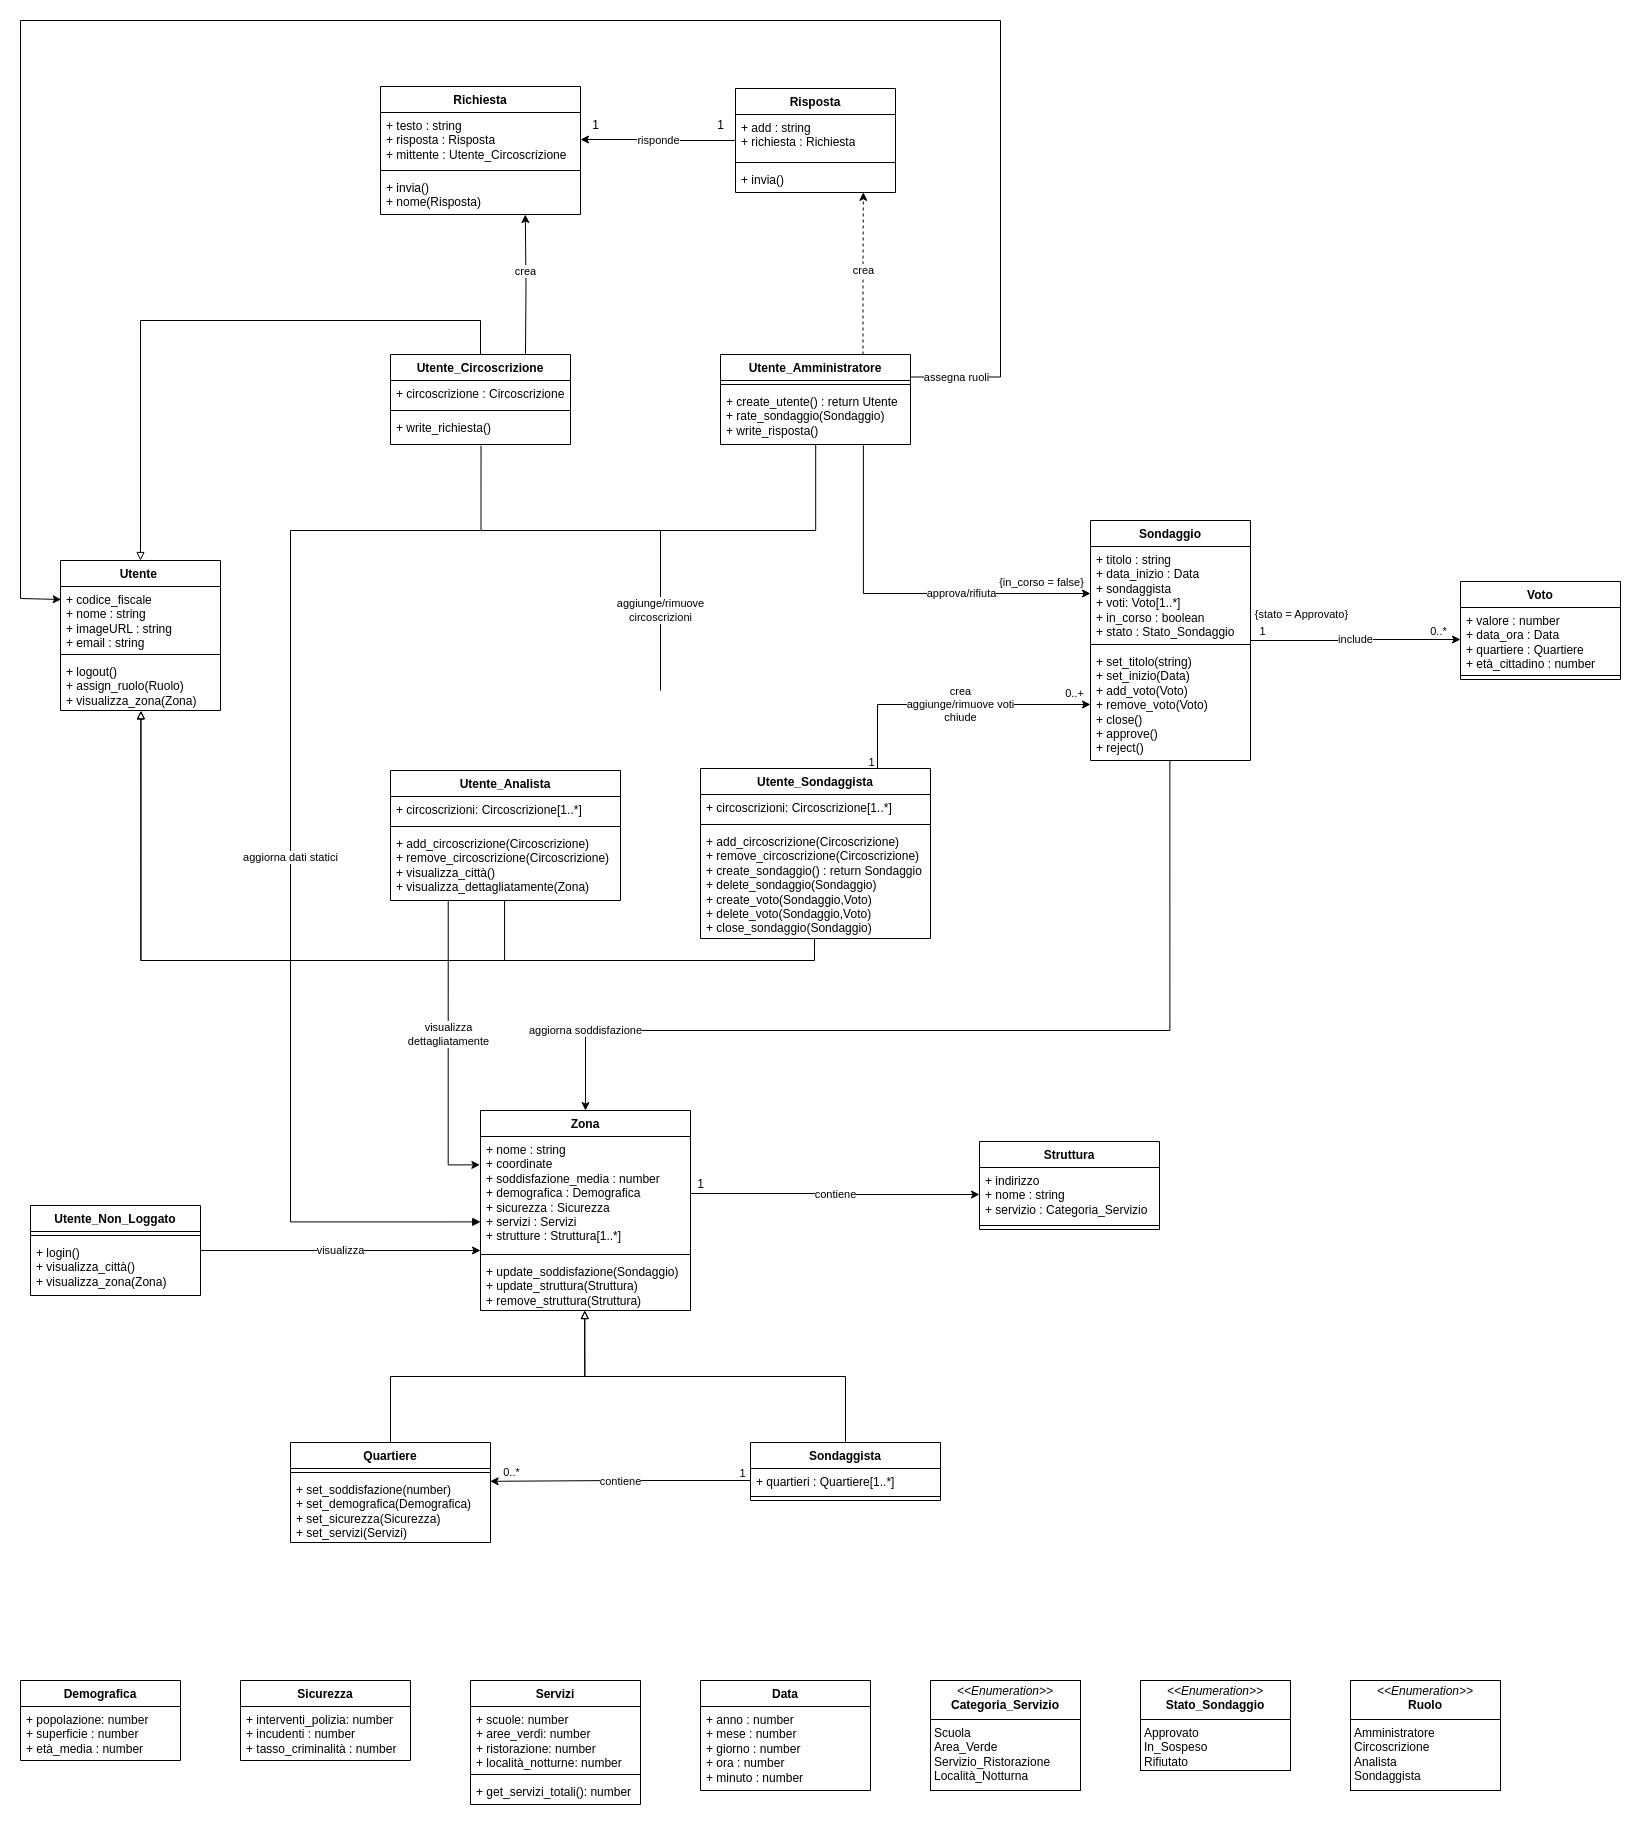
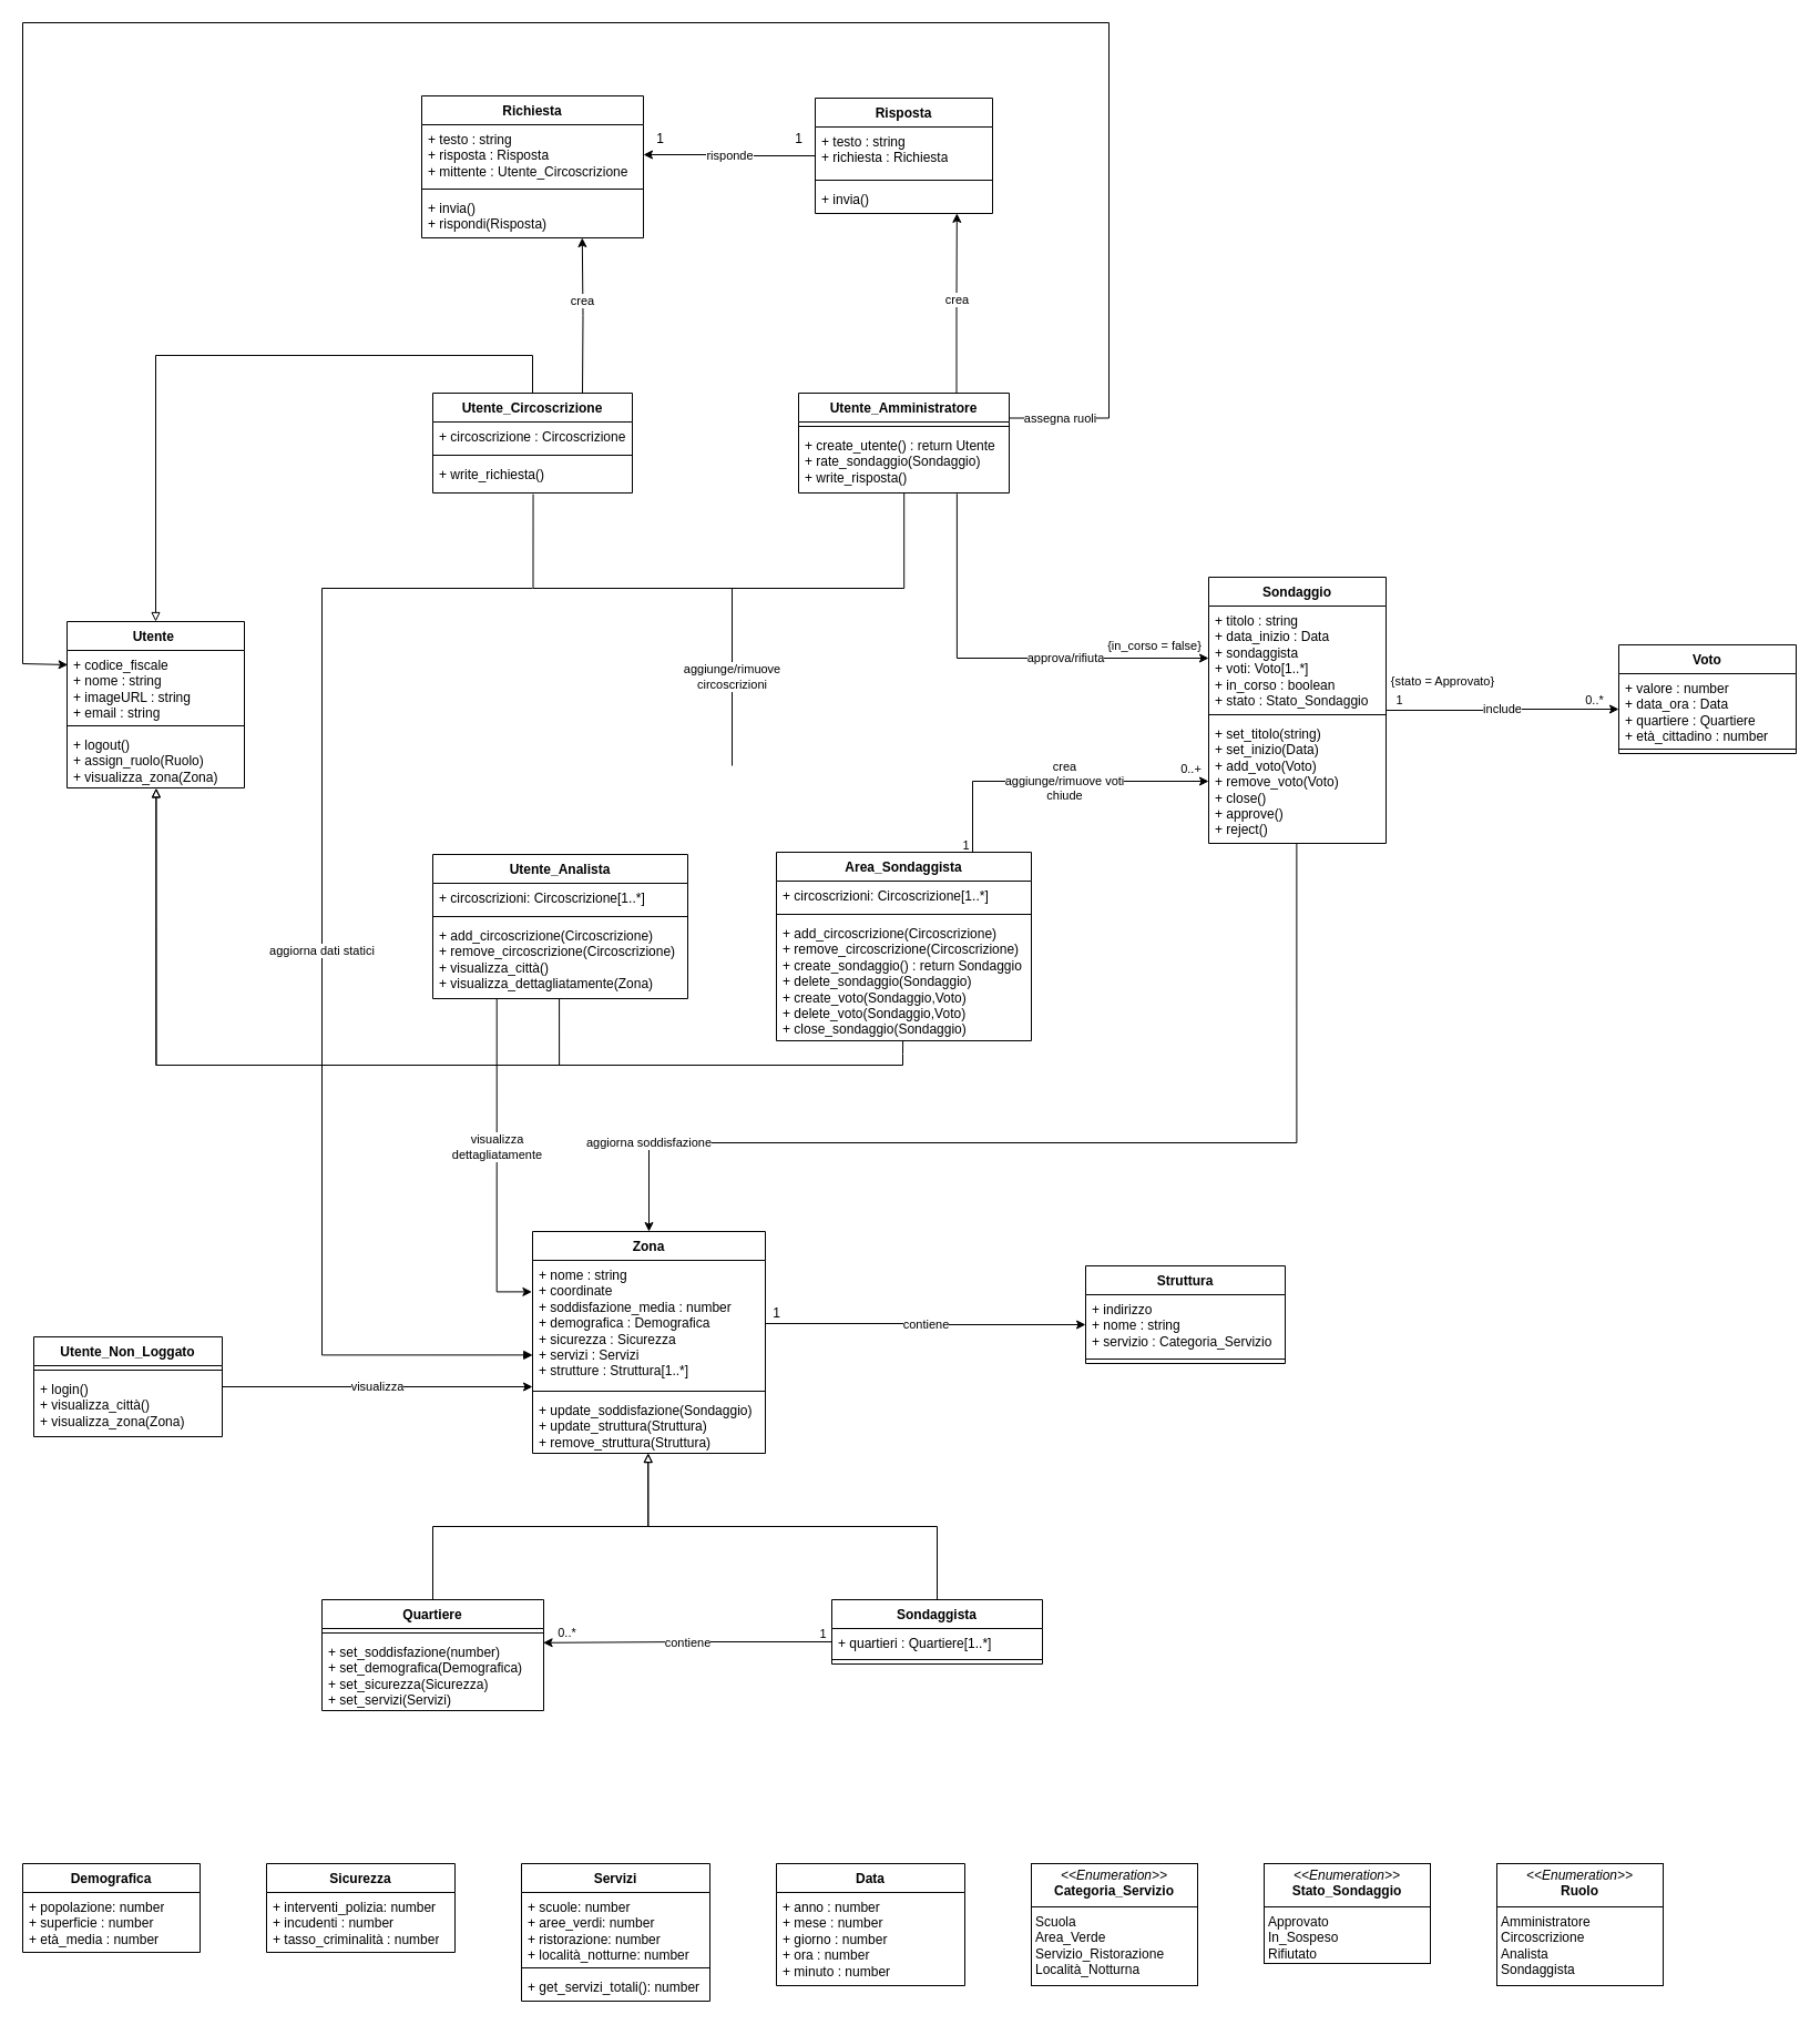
- <mxCell id="74" value="+ add : string&lt;div&gt;+ richiesta : Richiesta&lt;/div&gt;" style="text;strokeColor=none;fillColor=none;align=left;verticalAlign=top;spacingLeft=4;spacingRight=4;overflow=hidden;rotatable=0;points=[[0,0.5],[1,0.5]];portConstraint=eastwest;whiteSpace=wrap;html=1;" parent="73" vertex="1"><mxGeometry y="26" width="160" height="44" as="geometry" /></mxCell>
+ <mxCell id="74" value="+ testo : string&lt;div&gt;+ richiesta : Richiesta&lt;/div&gt;" style="text;strokeColor=none;fillColor=none;align=left;verticalAlign=top;spacingLeft=4;spacingRight=4;overflow=hidden;rotatable=0;points=[[0,0.5],[1,0.5]];portConstraint=eastwest;whiteSpace=wrap;html=1;" parent="73" vertex="1"><mxGeometry y="26" width="160" height="44" as="geometry" /></mxCell>
- <mxCell id="71" value="&lt;div&gt;+ invia()&lt;/div&gt;+ nome(Risposta)" style="text;strokeColor=none;fillColor=none;align=left;verticalAlign=top;spacingLeft=4;spacingRight=4;overflow=hidden;rotatable=0;points=[[0,0.5],[1,0.5]];portConstraint=eastwest;whiteSpace=wrap;html=1;" parent="68" vertex="1"><mxGeometry y="88" width="200" height="40" as="geometry" /></mxCell>
+ <mxCell id="71" value="&lt;div&gt;+ invia()&lt;/div&gt;+ rispondi(Risposta)" style="text;strokeColor=none;fillColor=none;align=left;verticalAlign=top;spacingLeft=4;spacingRight=4;overflow=hidden;rotatable=0;points=[[0,0.5],[1,0.5]];portConstraint=eastwest;whiteSpace=wrap;html=1;" parent="68" vertex="1"><mxGeometry y="88" width="200" height="40" as="geometry" /></mxCell>
- <mxCell id="49" value="crea" style="edgeStyle=orthogonalEdgeStyle;rounded=0;orthogonalLoop=1;jettySize=auto;html=1;exitX=0.75;exitY=0;exitDx=0;exitDy=0;entryX=0.799;entryY=0.996;entryDx=0;entryDy=0;entryPerimeter=0;dashed=1;" parent="1" source="53" target="76" edge="1"><mxGeometry x="0.038" relative="1" as="geometry"><mxPoint x="870" y="220" as="targetPoint" /><mxPoint as="offset" /></mxGeometry></mxCell>
+ <mxCell id="49" value="crea" style="edgeStyle=orthogonalEdgeStyle;rounded=0;orthogonalLoop=1;jettySize=auto;html=1;exitX=0.75;exitY=0;exitDx=0;exitDy=0;entryX=0.799;entryY=0.996;entryDx=0;entryDy=0;entryPerimeter=0;" parent="1" source="53" target="76" edge="1"><mxGeometry x="0.038" relative="1" as="geometry"><mxPoint x="870" y="220" as="targetPoint" /><mxPoint as="offset" /></mxGeometry></mxCell>
- <mxCell id="35" value="Utente_Sondaggista" style="swimlane;fontStyle=1;align=center;verticalAlign=top;childLayout=stackLayout;horizontal=1;startSize=26;horizontalStack=0;resizeParent=1;resizeParentMax=0;resizeLast=0;collapsible=1;marginBottom=0;whiteSpace=wrap;html=1;" parent="1" vertex="1"><mxGeometry x="700" y="768" width="230" height="170" as="geometry" /></mxCell>
+ <mxCell id="35" value="Area_Sondaggista" style="swimlane;fontStyle=1;align=center;verticalAlign=top;childLayout=stackLayout;horizontal=1;startSize=26;horizontalStack=0;resizeParent=1;resizeParentMax=0;resizeLast=0;collapsible=1;marginBottom=0;whiteSpace=wrap;html=1;" parent="1" vertex="1"><mxGeometry x="700" y="768" width="230" height="170" as="geometry" /></mxCell>
